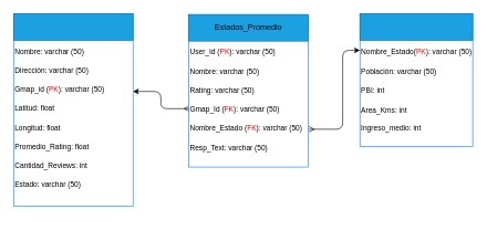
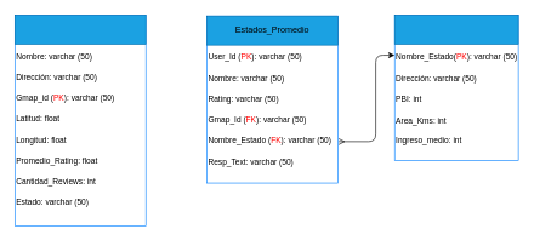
- <mxCell id="7" style="edgeStyle=orthogonalEdgeStyle;html=1;exitX=1;exitY=0.202;exitDx=0;exitDy=0;entryX=0.006;entryY=0.073;entryDx=0;entryDy=0;entryPerimeter=0;fontColor=#FF0000;startArrow=classic;startFill=1;exitPerimeter=0;endArrow=ERmany;endFill=0;" edge="1" parent="1" source="8" target="13"><mxGeometry relative="1" as="geometry" /></mxCell>
- <mxCell id="4" value="&lt;font style=&quot;font-size: 11px;&quot;&gt;Nombre_Estado(&lt;font color=&quot;#ff0000&quot;&gt;PK&lt;/font&gt;): varchar (50)&lt;br&gt;&lt;br&gt;Población: varchar (50)&lt;br&gt;&lt;br&gt;PBI: int&lt;br&gt;&lt;br&gt;Area_Kms: int&lt;br&gt;&lt;br&gt;Ingreso_medio: int&lt;br&gt;&lt;br&gt;&lt;br&gt;&lt;/font&gt;" style="text;strokeColor=none;align=left;fillColor=none;html=1;verticalAlign=middle;whiteSpace=wrap;rounded=0;" parent="1" vertex="1"><mxGeometry x="542" y="70" width="170" height="160" as="geometry" /></mxCell>
+ <mxCell id="4" value="&lt;font style=&quot;font-size: 11px;&quot;&gt;Nombre_Estado(&lt;font color=&quot;#ff0000&quot;&gt;PK&lt;/font&gt;): varchar (50)&lt;br&gt;&lt;br&gt;Dirección: varchar (50)&lt;br&gt;&lt;br&gt;PBI: int&lt;br&gt;&lt;br&gt;Area_Kms: int&lt;br&gt;&lt;br&gt;Ingreso_medio: int&lt;br&gt;&lt;br&gt;&lt;br&gt;&lt;/font&gt;" style="text;strokeColor=none;align=left;fillColor=none;html=1;verticalAlign=middle;whiteSpace=wrap;rounded=0;" parent="1" vertex="1"><mxGeometry x="542" y="70" width="170" height="160" as="geometry" /></mxCell>
